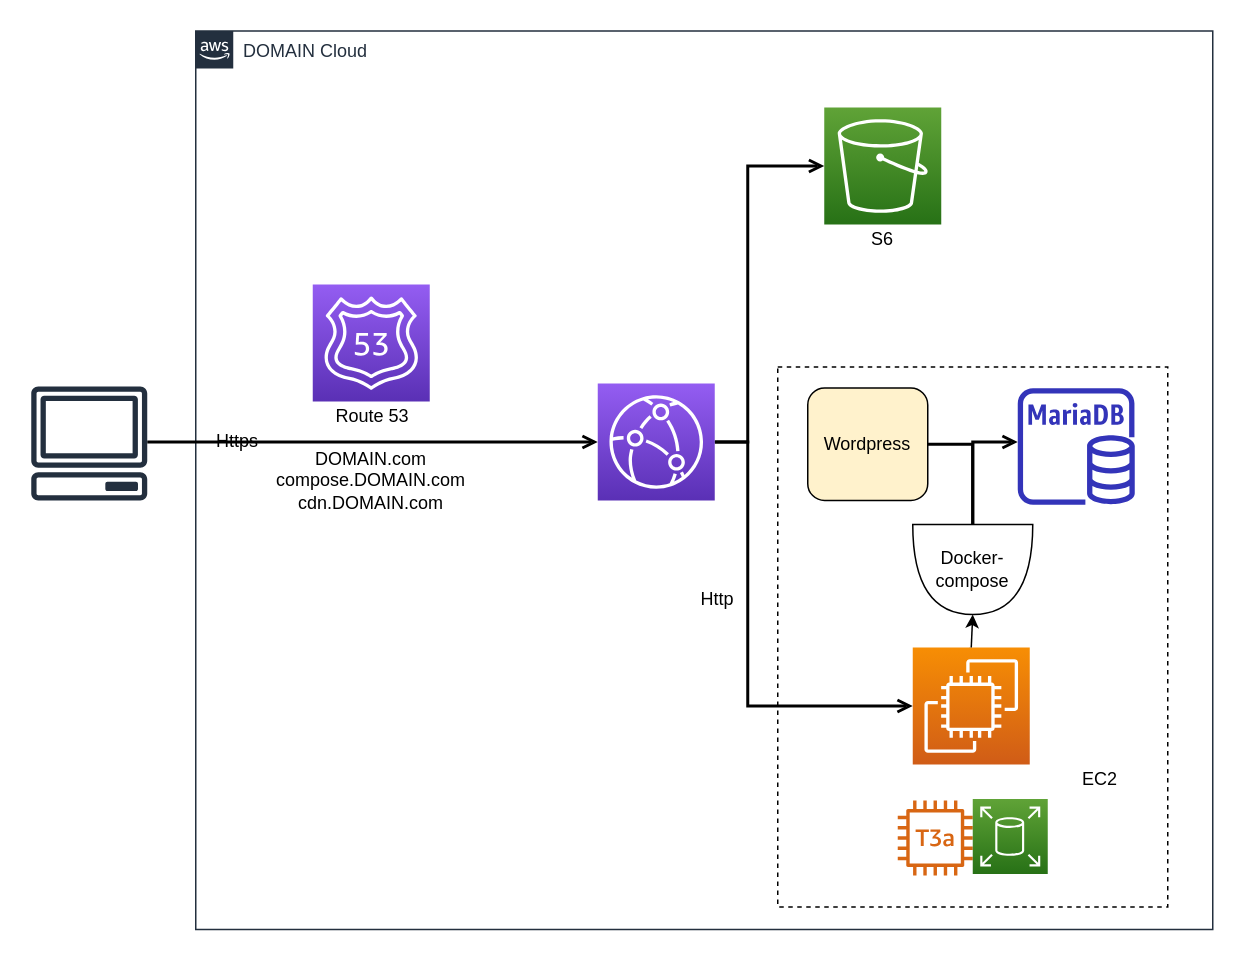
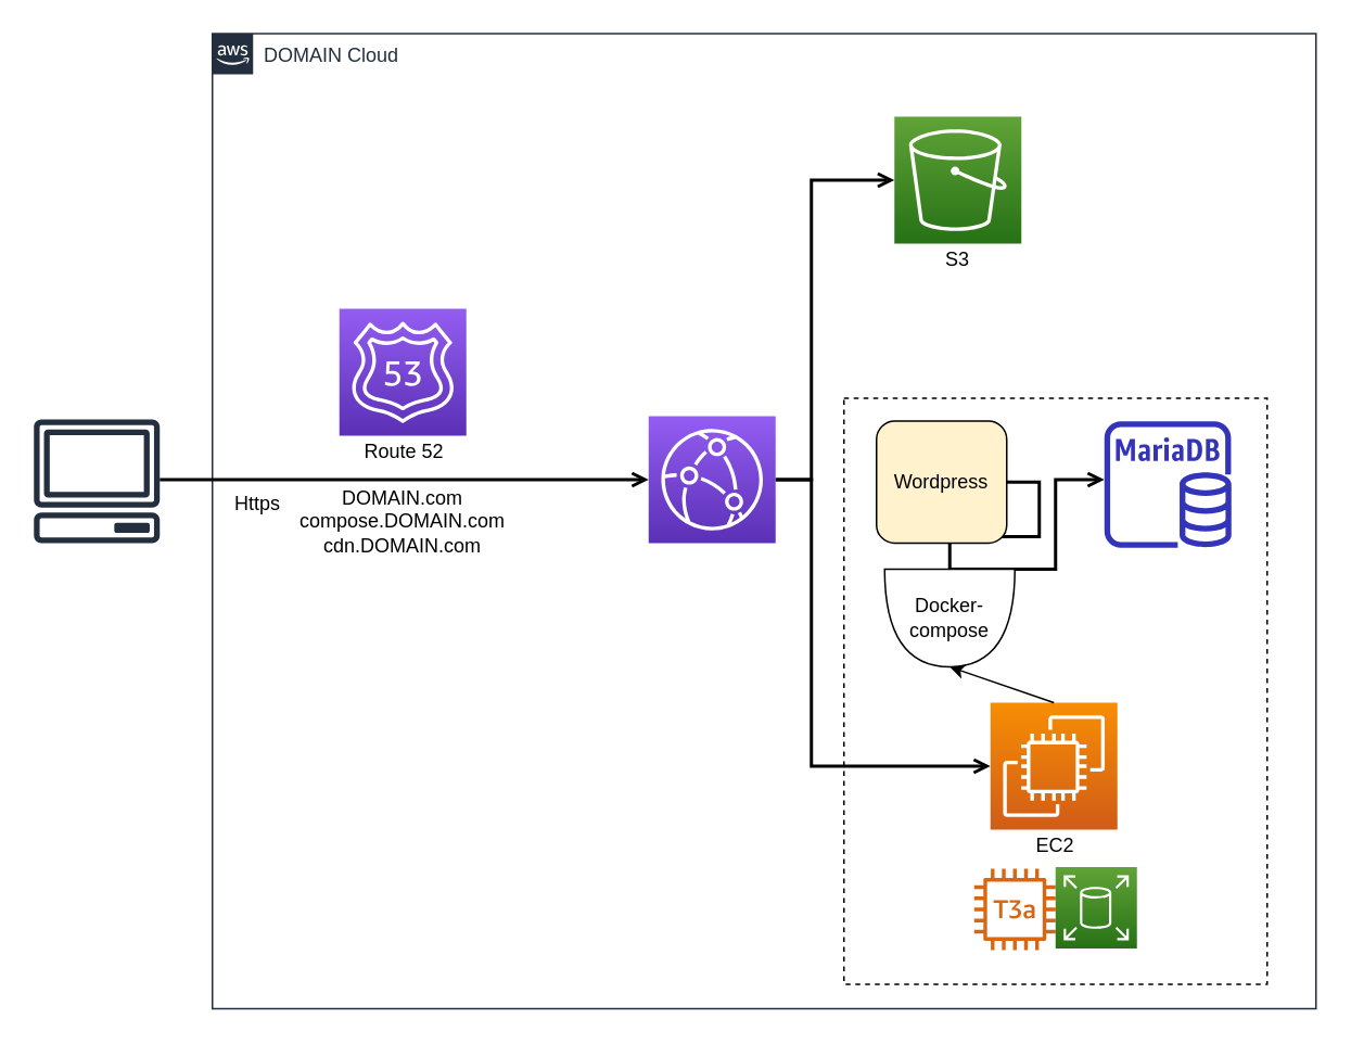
- <mxCell id="16" value="S6" style="text;html=1;strokeColor=none;fillColor=none;align=center;verticalAlign=middle;whiteSpace=wrap;rounded=0;" vertex="1" parent="1"><mxGeometry x="568" y="149" width="40" height="20" as="geometry" /></mxCell>
+ <mxCell id="16" value="S3" style="text;html=1;strokeColor=none;fillColor=none;align=center;verticalAlign=middle;whiteSpace=wrap;rounded=0;" vertex="1" parent="1"><mxGeometry x="568" y="149" width="40" height="20" as="geometry" /></mxCell>
- <mxCell id="26" value="Route 53" style="text;html=1;strokeColor=none;fillColor=none;align=center;verticalAlign=middle;whiteSpace=wrap;rounded=0;" vertex="1" parent="1"><mxGeometry x="208" y="266.5" width="80" height="20" as="geometry" /></mxCell>
+ <mxCell id="26" value="Route 52" style="text;html=1;strokeColor=none;fillColor=none;align=center;verticalAlign=middle;whiteSpace=wrap;rounded=0;" vertex="1" parent="1"><mxGeometry x="208" y="266.5" width="80" height="20" as="geometry" /></mxCell>
- <mxCell id="24" value="Https" style="text;html=1;strokeColor=none;fillColor=none;align=center;verticalAlign=middle;whiteSpace=wrap;rounded=0;" vertex="1" parent="1"><mxGeometry x="138" y="284" width="40" height="20" as="geometry" /></mxCell>
+ <mxCell id="24" value="Https" style="text;html=1;strokeColor=none;fillColor=none;align=center;verticalAlign=middle;whiteSpace=wrap;rounded=0;" vertex="1" parent="1"><mxGeometry x="138" y="299" width="40" height="20" as="geometry" /></mxCell>
- <mxCell id="21" value="Docker-&lt;br&gt;compose" style="shape=or;whiteSpace=wrap;html=1;direction=south;" vertex="1" parent="1"><mxGeometry x="608" y="349" width="80" height="60" as="geometry" /></mxCell>
+ <mxCell id="21" value="Docker-&lt;br&gt;compose" style="shape=or;whiteSpace=wrap;html=1;direction=south;" vertex="1" parent="1"><mxGeometry x="543" y="349" width="80" height="60" as="geometry" /></mxCell>
- <mxCell id="25" value="Http" style="text;html=1;strokeColor=none;fillColor=none;align=center;verticalAlign=middle;whiteSpace=wrap;rounded=0;" vertex="1" parent="1"><mxGeometry x="458" y="389" width="40" height="20" as="geometry" /></mxCell>
- <mxCell id="27" value="EC2" style="text;html=1;strokeColor=none;fillColor=none;align=center;verticalAlign=middle;whiteSpace=wrap;rounded=0;" vertex="1" parent="1"><mxGeometry x="713" y="509" width="40" height="20" as="geometry" /></mxCell>
+ <mxCell id="27" value="EC2" style="text;html=1;strokeColor=none;fillColor=none;align=center;verticalAlign=middle;whiteSpace=wrap;rounded=0;" vertex="1" parent="1"><mxGeometry x="628" y="509" width="40" height="20" as="geometry" /></mxCell>
